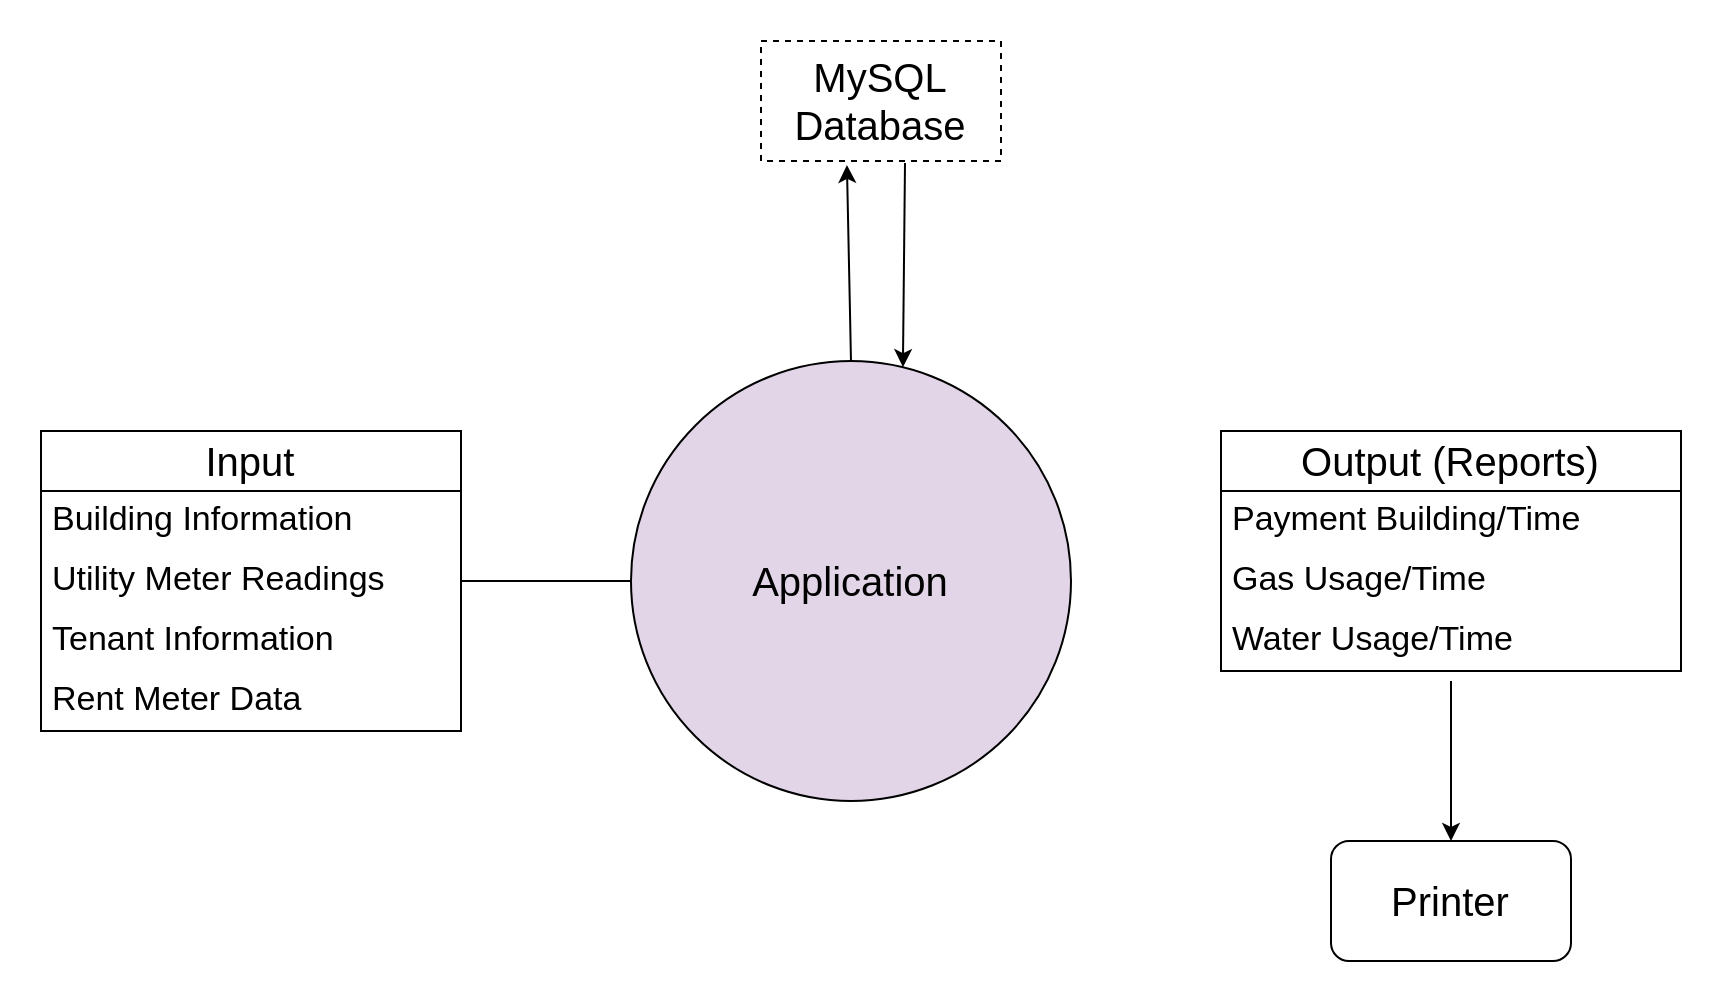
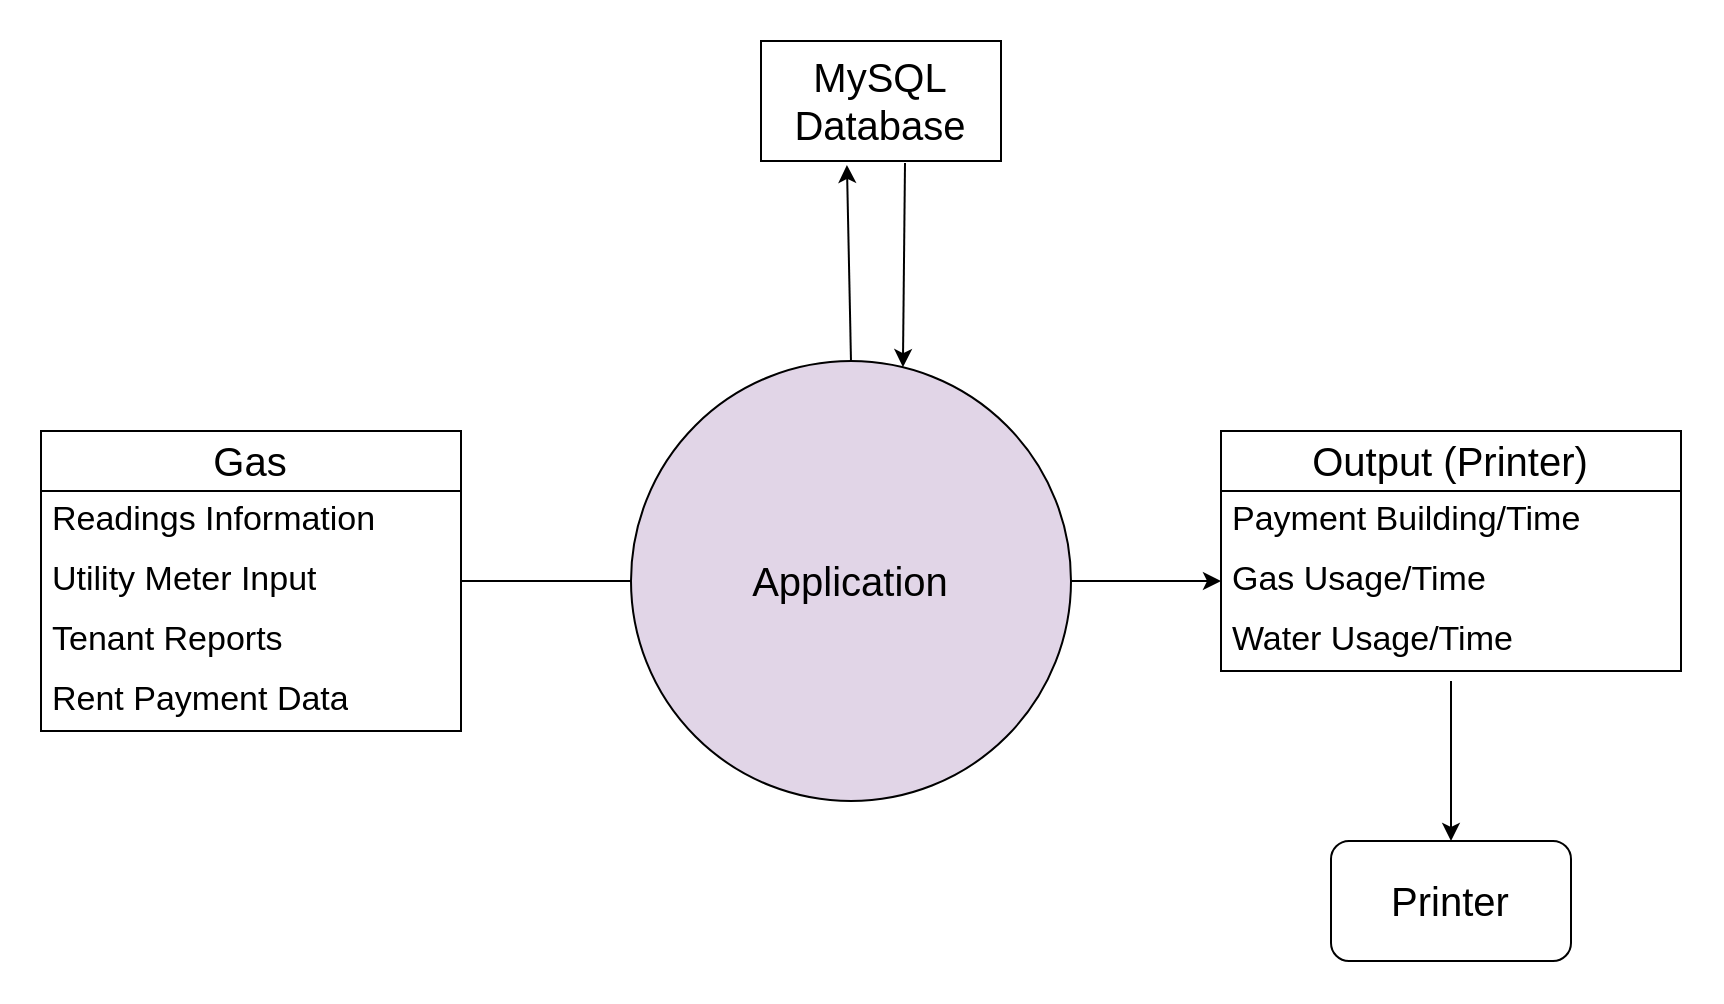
- <mxCell id="10" value="&lt;font style=&quot;font-size: 20px;&quot;&gt;MySQL Database&lt;/font&gt;" style="rounded=0;whiteSpace=wrap;html=1;dashed=1;" vertex="1" parent="1"><mxGeometry x="380" y="20" width="120" height="60" as="geometry" /></mxCell>
+ <mxCell id="10" value="&lt;font style=&quot;font-size: 20px;&quot;&gt;MySQL Database&lt;/font&gt;" style="rounded=0;whiteSpace=wrap;html=1;" vertex="1" parent="1"><mxGeometry x="380" y="20" width="120" height="60" as="geometry" /></mxCell>
- <mxCell id="4" value="&lt;font style=&quot;font-size: 20px;&quot;&gt;Input&lt;/font&gt;" style="swimlane;fontStyle=0;childLayout=stackLayout;horizontal=1;startSize=30;horizontalStack=0;resizeParent=1;resizeParentMax=0;resizeLast=0;collapsible=1;marginBottom=0;whiteSpace=wrap;html=1;" vertex="1" parent="1"><mxGeometry x="20" y="215" width="210" height="150" as="geometry"><mxRectangle x="40" y="440" width="90" height="40" as="alternateBounds" /></mxGeometry></mxCell>
+ <mxCell id="4" value="&lt;font style=&quot;font-size: 20px;&quot;&gt;Gas&lt;/font&gt;" style="swimlane;fontStyle=0;childLayout=stackLayout;horizontal=1;startSize=30;horizontalStack=0;resizeParent=1;resizeParentMax=0;resizeLast=0;collapsible=1;marginBottom=0;whiteSpace=wrap;html=1;" vertex="1" parent="1"><mxGeometry x="20" y="215" width="210" height="150" as="geometry"><mxRectangle x="40" y="440" width="90" height="40" as="alternateBounds" /></mxGeometry></mxCell>
- <mxCell id="13" value="&lt;font style=&quot;font-size: 20px;&quot;&gt;Output (Reports)&lt;/font&gt;" style="swimlane;fontStyle=0;childLayout=stackLayout;horizontal=1;startSize=30;horizontalStack=0;resizeParent=1;resizeParentMax=0;resizeLast=0;collapsible=1;marginBottom=0;whiteSpace=wrap;html=1;" vertex="1" parent="1"><mxGeometry x="610" y="215" width="230" height="120" as="geometry" /></mxCell>
+ <mxCell id="13" value="&lt;font style=&quot;font-size: 20px;&quot;&gt;Output (Printer)&lt;/font&gt;" style="swimlane;fontStyle=0;childLayout=stackLayout;horizontal=1;startSize=30;horizontalStack=0;resizeParent=1;resizeParentMax=0;resizeLast=0;collapsible=1;marginBottom=0;whiteSpace=wrap;html=1;" vertex="1" parent="1"><mxGeometry x="610" y="215" width="230" height="120" as="geometry" /></mxCell>
- <mxCell id="5" value="&lt;font style=&quot;font-size: 17px;&quot;&gt;Building Information&lt;/font&gt;" style="text;strokeColor=none;fillColor=none;align=left;verticalAlign=middle;spacingLeft=4;spacingRight=4;overflow=hidden;points=[[0,0.5],[1,0.5]];portConstraint=eastwest;rotatable=0;whiteSpace=wrap;html=1;" vertex="1" parent="4"><mxGeometry y="30" width="210" height="30" as="geometry" /></mxCell>
+ <mxCell id="5" value="&lt;font style=&quot;font-size: 17px;&quot;&gt;Readings Information&lt;/font&gt;" style="text;strokeColor=none;fillColor=none;align=left;verticalAlign=middle;spacingLeft=4;spacingRight=4;overflow=hidden;points=[[0,0.5],[1,0.5]];portConstraint=eastwest;rotatable=0;whiteSpace=wrap;html=1;" vertex="1" parent="4"><mxGeometry y="30" width="210" height="30" as="geometry" /></mxCell>
- <mxCell id="6" value="&lt;font style=&quot;font-size: 17px;&quot;&gt;Utility Meter Readings&lt;/font&gt;" style="text;strokeColor=none;fillColor=none;align=left;verticalAlign=middle;spacingLeft=4;spacingRight=4;overflow=hidden;points=[[0,0.5],[1,0.5]];portConstraint=eastwest;rotatable=0;whiteSpace=wrap;html=1;" vertex="1" parent="4"><mxGeometry y="60" width="210" height="30" as="geometry" /></mxCell>
+ <mxCell id="6" value="&lt;font style=&quot;font-size: 17px;&quot;&gt;Utility Meter Input&lt;/font&gt;" style="text;strokeColor=none;fillColor=none;align=left;verticalAlign=middle;spacingLeft=4;spacingRight=4;overflow=hidden;points=[[0,0.5],[1,0.5]];portConstraint=eastwest;rotatable=0;whiteSpace=wrap;html=1;" vertex="1" parent="4"><mxGeometry y="60" width="210" height="30" as="geometry" /></mxCell>
+ <mxCell id="2" style="edgeStyle=orthogonalEdgeStyle;rounded=0;orthogonalLoop=1;jettySize=auto;html=1;exitX=1;exitY=0.5;exitDx=0;exitDy=0;entryX=0;entryY=0.5;entryDx=0;entryDy=0;" edge="1" parent="1" source="3" target="15"><mxGeometry relative="1" as="geometry"><mxPoint x="600" y="290" as="targetPoint" /></mxGeometry></mxCell>
- <mxCell id="7" value="&lt;font style=&quot;font-size: 17px;&quot;&gt;Tenant Information&lt;/font&gt;" style="text;strokeColor=none;fillColor=none;align=left;verticalAlign=middle;spacingLeft=4;spacingRight=4;overflow=hidden;points=[[0,0.5],[1,0.5]];portConstraint=eastwest;rotatable=0;whiteSpace=wrap;html=1;" vertex="1" parent="4"><mxGeometry y="90" width="210" height="30" as="geometry" /></mxCell>
+ <mxCell id="7" value="&lt;font style=&quot;font-size: 17px;&quot;&gt;Tenant Reports&lt;/font&gt;" style="text;strokeColor=none;fillColor=none;align=left;verticalAlign=middle;spacingLeft=4;spacingRight=4;overflow=hidden;points=[[0,0.5],[1,0.5]];portConstraint=eastwest;rotatable=0;whiteSpace=wrap;html=1;" vertex="1" parent="4"><mxGeometry y="90" width="210" height="30" as="geometry" /></mxCell>
- <mxCell id="8" value="&lt;font style=&quot;font-size: 17px;&quot;&gt;Rent Meter Data&lt;/font&gt;" style="text;strokeColor=none;fillColor=none;align=left;verticalAlign=middle;spacingLeft=4;spacingRight=4;overflow=hidden;points=[[0,0.5],[1,0.5]];portConstraint=eastwest;rotatable=0;whiteSpace=wrap;html=1;" vertex="1" parent="4"><mxGeometry y="120" width="210" height="30" as="geometry" /></mxCell>
+ <mxCell id="8" value="&lt;font style=&quot;font-size: 17px;&quot;&gt;Rent Payment Data&lt;/font&gt;" style="text;strokeColor=none;fillColor=none;align=left;verticalAlign=middle;spacingLeft=4;spacingRight=4;overflow=hidden;points=[[0,0.5],[1,0.5]];portConstraint=eastwest;rotatable=0;whiteSpace=wrap;html=1;" vertex="1" parent="4"><mxGeometry y="120" width="210" height="30" as="geometry" /></mxCell>
